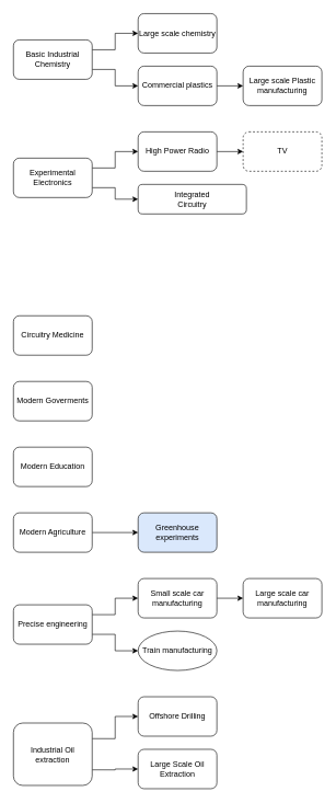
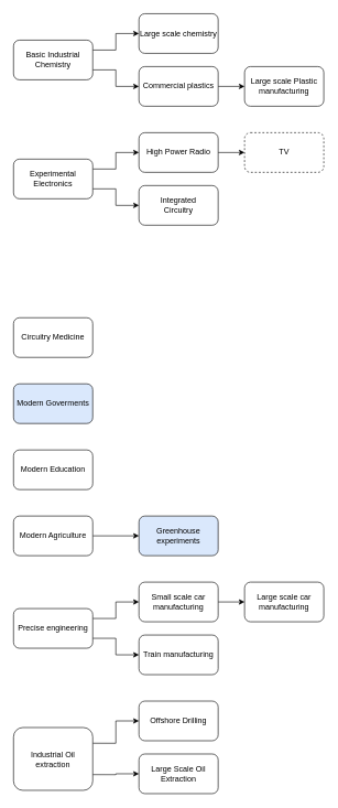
- <mxCell id="10" value="Integrated&lt;br&gt;Circuitry" style="rounded=1;whiteSpace=wrap;html=1;" vertex="1" parent="1"><mxGeometry x="210" y="280" width="165" height="45" as="geometry" /></mxCell>
+ <mxCell id="10" value="Integrated&lt;br&gt;Circuitry" style="rounded=1;whiteSpace=wrap;html=1;" vertex="1" parent="1"><mxGeometry x="210" y="280" width="120" height="60" as="geometry" /></mxCell>
- <mxCell id="16" value="Modern Goverments" style="rounded=1;whiteSpace=wrap;html=1;" vertex="1" parent="1"><mxGeometry x="20" y="580" width="120" height="60" as="geometry" /></mxCell>
+ <mxCell id="16" value="Modern Goverments" style="rounded=1;whiteSpace=wrap;html=1;fillColor=#dae8fc;" vertex="1" parent="1"><mxGeometry x="20" y="580" width="120" height="60" as="geometry" /></mxCell>
- <mxCell id="27" value="Train manufacturing" style="ellipse;whiteSpace=wrap;html=1;" vertex="1" parent="1"><mxGeometry x="210" y="960" width="120" height="60" as="geometry" /></mxCell>
+ <mxCell id="27" value="Train manufacturing" style="rounded=1;whiteSpace=wrap;html=1;" vertex="1" parent="1"><mxGeometry x="210" y="960" width="120" height="60" as="geometry" /></mxCell>
